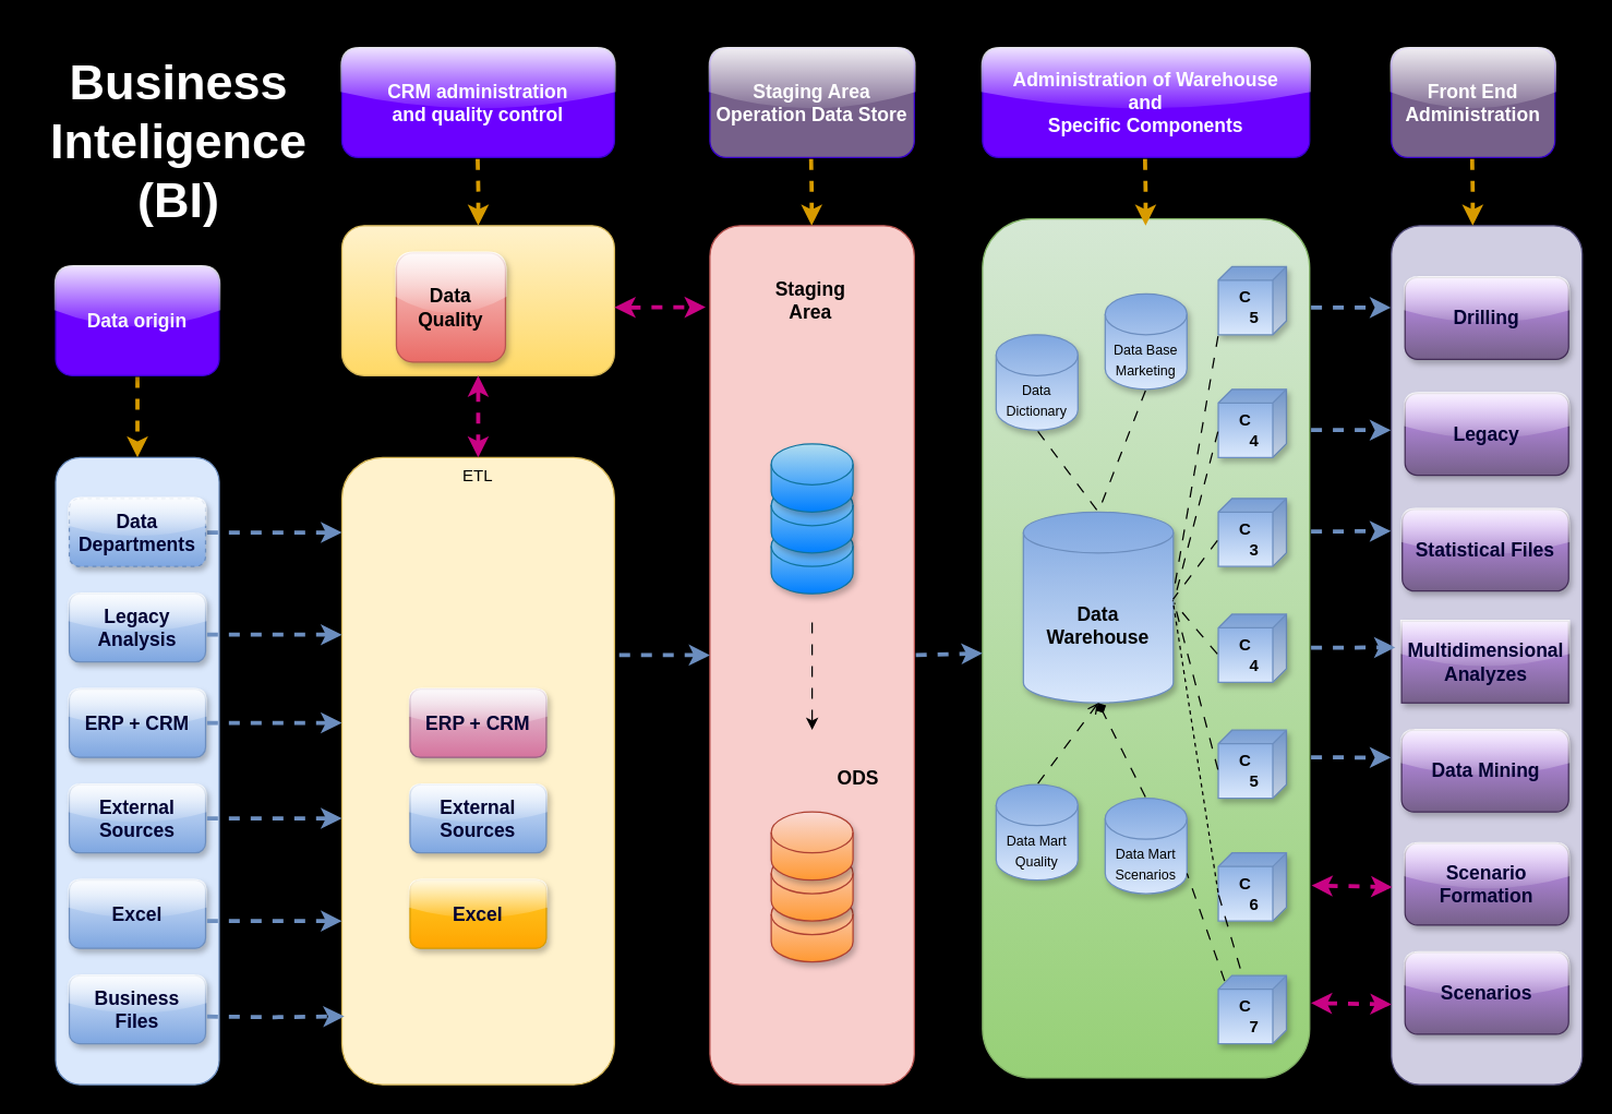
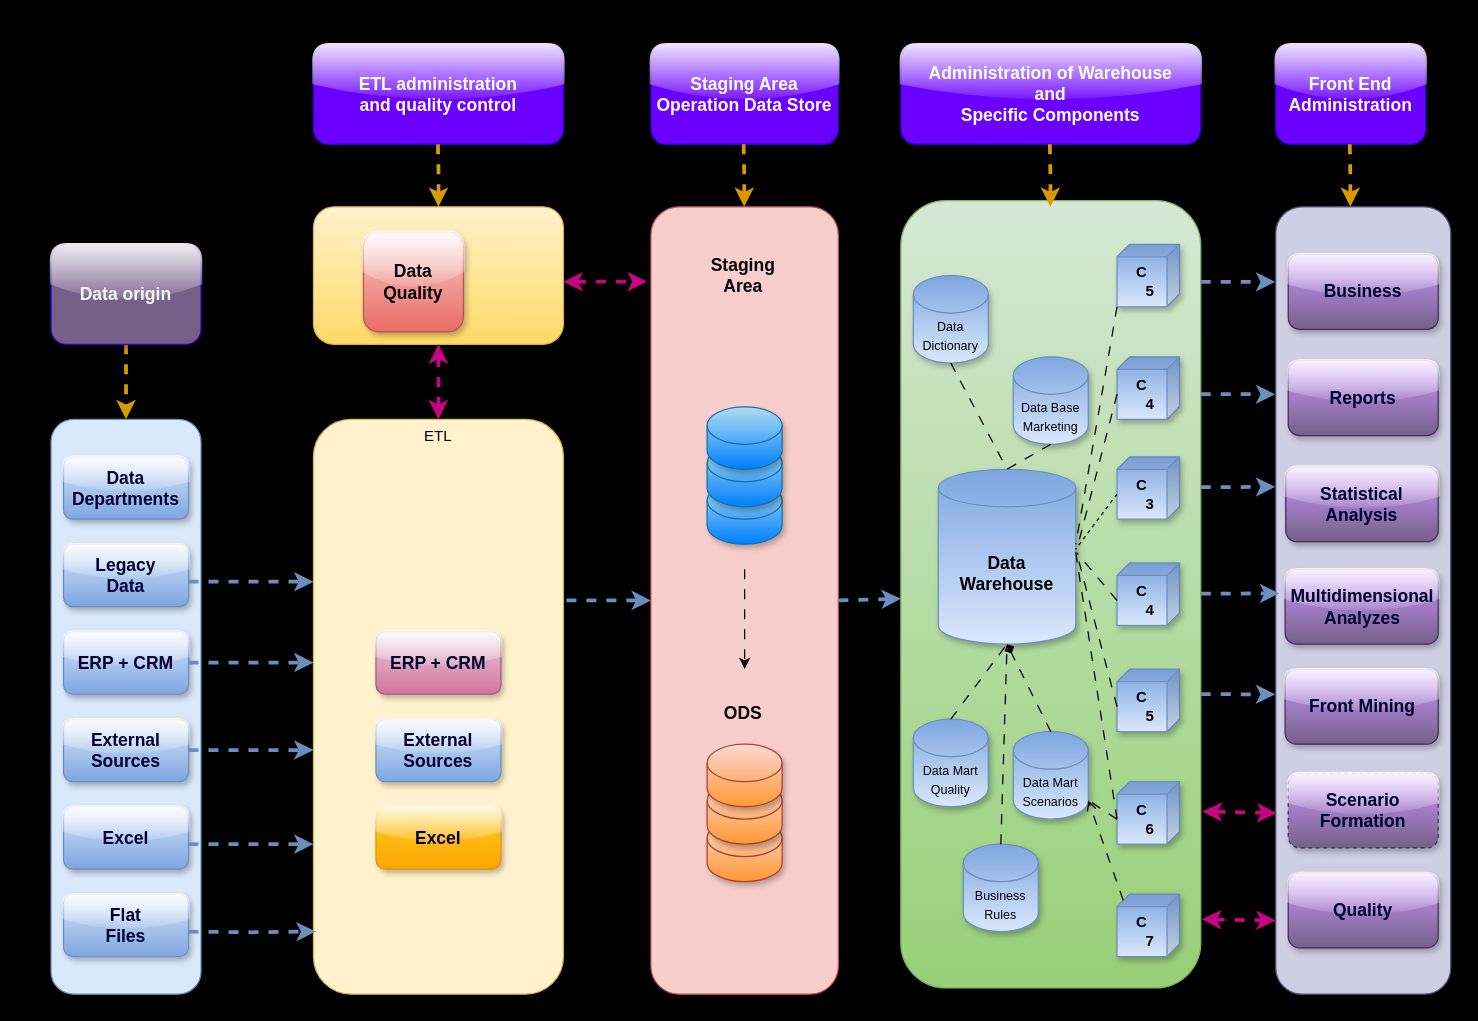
- <mxCell id="19" value="&lt;font style=&quot;font-size: 14px;&quot;&gt;&lt;b&gt;CRM administration &lt;br&gt;and quality control&lt;/b&gt;&lt;/font&gt;" style="rounded=1;whiteSpace=wrap;html=1;fillColor=#6a00ff;strokeColor=#3700CC;glass=1;shadow=1;fillStyle=solid;gradientDirection=south;fontColor=#ffffff;" parent="1" vertex="1"><mxGeometry x="250" y="35" width="200" height="80" as="geometry" /></mxCell>
+ <mxCell id="19" value="&lt;font style=&quot;font-size: 14px;&quot;&gt;&lt;b&gt;ETL administration &lt;br&gt;and quality control&lt;/b&gt;&lt;/font&gt;" style="rounded=1;whiteSpace=wrap;html=1;fillColor=#6a00ff;strokeColor=#3700CC;glass=1;shadow=1;fillStyle=solid;gradientDirection=south;fontColor=#ffffff;" parent="1" vertex="1"><mxGeometry x="250" y="35" width="200" height="80" as="geometry" /></mxCell>
- <mxCell id="9" value="&lt;b&gt;&lt;font style=&quot;font-size: 14px;&quot;&gt;Staging Area&lt;br&gt;&lt;/font&gt;&lt;font style=&quot;font-size: 14px;&quot;&gt;Operation Data Store&lt;/font&gt;&lt;/b&gt;" style="rounded=1;whiteSpace=wrap;html=1;fillColor=#76608a;strokeColor=#3700CC;glass=1;shadow=1;fillStyle=solid;gradientDirection=south;fontColor=#ffffff;" parent="1" vertex="1"><mxGeometry x="520" y="35" width="150" height="80" as="geometry" /></mxCell>
+ <mxCell id="9" value="&lt;b&gt;&lt;font style=&quot;font-size: 14px;&quot;&gt;Staging Area&lt;br&gt;&lt;/font&gt;&lt;font style=&quot;font-size: 14px;&quot;&gt;Operation Data Store&lt;/font&gt;&lt;/b&gt;" style="rounded=1;whiteSpace=wrap;html=1;fillColor=#6a00ff;strokeColor=#3700CC;glass=1;shadow=1;fillStyle=solid;gradientDirection=south;fontColor=#ffffff;" parent="1" vertex="1"><mxGeometry x="520" y="35" width="150" height="80" as="geometry" /></mxCell>
- <mxCell id="11" value="&lt;b&gt;&lt;font style=&quot;font-size: 14px;&quot;&gt;Front End&lt;br&gt;Administration&lt;/font&gt;&lt;/b&gt;" style="rounded=1;whiteSpace=wrap;html=1;fillColor=#76608a;strokeColor=#3700CC;glass=1;shadow=1;fillStyle=solid;gradientDirection=south;fontColor=#ffffff;" parent="1" vertex="1"><mxGeometry x="1020" y="35" width="120" height="80" as="geometry" /></mxCell>
+ <mxCell id="11" value="&lt;b&gt;&lt;font style=&quot;font-size: 14px;&quot;&gt;Front End&lt;br&gt;Administration&lt;/font&gt;&lt;/b&gt;" style="rounded=1;whiteSpace=wrap;html=1;fillColor=#6a00ff;strokeColor=#3700CC;glass=1;shadow=1;fillStyle=solid;gradientDirection=south;fontColor=#ffffff;" parent="1" vertex="1"><mxGeometry x="1020" y="35" width="120" height="80" as="geometry" /></mxCell>
- <mxCell id="87" value="&lt;div style=&quot;&quot;&gt;&lt;font color=&quot;#ffffff&quot;&gt;&lt;span style=&quot;background-color: initial; font-size: 36px;&quot;&gt;Business&lt;/span&gt;&lt;br&gt;&lt;/font&gt;&lt;/div&gt;&lt;font color=&quot;#ffffff&quot; style=&quot;font-size: 36px;&quot;&gt;&lt;div style=&quot;&quot;&gt;&lt;span style=&quot;background-color: initial;&quot;&gt;Inteligence&lt;/span&gt;&lt;/div&gt;&lt;div style=&quot;&quot;&gt;&lt;span style=&quot;background-color: initial;&quot;&gt;(BI)&lt;/span&gt;&lt;/div&gt;&lt;/font&gt;" style="text;html=1;fontSize=24;fontStyle=1;verticalAlign=middle;align=center;glass=0;shadow=1;fillColor=none;strokeColor=none;" parent="1" vertex="1"><mxGeometry x="20" y="20" width="220" height="165" as="geometry" /></mxCell>
- <mxCell id="79" value="&lt;font color=&quot;#000033&quot;&gt;&lt;span style=&quot;font-size: 14px;&quot;&gt;&lt;b&gt;Drilling&lt;/b&gt;&lt;/span&gt;&lt;/font&gt;" style="rounded=1;whiteSpace=wrap;html=1;fillColor=#76608a;strokeColor=#432D57;glass=1;gradientDirection=north;shadow=1;fontColor=#ffffff;gradientColor=#CC99FF;" parent="1" vertex="1"><mxGeometry x="1030" y="203" width="120" height="60" as="geometry" /></mxCell>
+ <mxCell id="79" value="&lt;font color=&quot;#000033&quot;&gt;&lt;span style=&quot;font-size: 14px;&quot;&gt;&lt;b&gt;Business&lt;/b&gt;&lt;/span&gt;&lt;/font&gt;" style="rounded=1;whiteSpace=wrap;html=1;fillColor=#76608a;strokeColor=#432D57;glass=1;gradientDirection=north;shadow=1;fontColor=#ffffff;gradientColor=#CC99FF;" parent="1" vertex="1"><mxGeometry x="1030" y="203" width="120" height="60" as="geometry" /></mxCell>
- <mxCell id="3" value="&lt;b&gt;&lt;font color=&quot;#f7f7fc&quot; style=&quot;font-size: 14px;&quot;&gt;Data origin&lt;/font&gt;&lt;/b&gt;" style="rounded=1;whiteSpace=wrap;html=1;fillColor=#6a00ff;strokeColor=#3700CC;glass=1;shadow=1;fillStyle=solid;gradientDirection=south;fontColor=#ffffff;" parent="1" vertex="1"><mxGeometry x="40" y="195" width="120" height="80" as="geometry" /></mxCell>
+ <mxCell id="3" value="&lt;b&gt;&lt;font color=&quot;#f7f7fc&quot; style=&quot;font-size: 14px;&quot;&gt;Data origin&lt;/font&gt;&lt;/b&gt;" style="rounded=1;whiteSpace=wrap;html=1;fillColor=#76608a;strokeColor=#3700CC;glass=1;shadow=1;fillStyle=solid;gradientDirection=south;fontColor=#ffffff;" parent="1" vertex="1"><mxGeometry x="40" y="195" width="120" height="80" as="geometry" /></mxCell>
- <mxCell id="56" value="&lt;font style=&quot;font-size: 10px;&quot;&gt;Data Base Marketing&lt;/font&gt;" style="shape=cylinder3;whiteSpace=wrap;html=1;boundedLbl=1;backgroundOutline=1;size=15;shadow=1;gradientDirection=north;perimeterSpacing=0;fillColor=#dae8fc;strokeColor=#6c8ebf;gradientColor=#7ea6e0;" parent="1" vertex="1"><mxGeometry x="810" y="215" width="60" height="70" as="geometry" /></mxCell>
+ <mxCell id="56" value="&lt;font style=&quot;font-size: 10px;&quot;&gt;Data Base Marketing&lt;/font&gt;" style="shape=cylinder3;whiteSpace=wrap;html=1;boundedLbl=1;backgroundOutline=1;size=15;shadow=1;gradientDirection=north;perimeterSpacing=0;fillColor=#dae8fc;strokeColor=#6c8ebf;gradientColor=#7ea6e0;" parent="1" vertex="1"><mxGeometry x="810" y="285" width="60" height="70" as="geometry" /></mxCell>
- <mxCell id="48" value="&lt;font style=&quot;font-size: 10px;&quot;&gt;Data&lt;br&gt;Dictionary&lt;/font&gt;" style="shape=cylinder3;whiteSpace=wrap;html=1;boundedLbl=1;backgroundOutline=1;size=15;shadow=1;gradientDirection=north;perimeterSpacing=0;fillColor=#dae8fc;strokeColor=#6c8ebf;gradientColor=#7ea6e0;" parent="1" vertex="1"><mxGeometry x="730" y="245" width="60" height="70" as="geometry" /></mxCell>
+ <mxCell id="48" value="&lt;font style=&quot;font-size: 10px;&quot;&gt;Data&lt;br&gt;Dictionary&lt;/font&gt;" style="shape=cylinder3;whiteSpace=wrap;html=1;boundedLbl=1;backgroundOutline=1;size=15;shadow=1;gradientDirection=north;perimeterSpacing=0;fillColor=#dae8fc;strokeColor=#6c8ebf;gradientColor=#7ea6e0;" parent="1" vertex="1"><mxGeometry x="730" y="220" width="60" height="70" as="geometry" /></mxCell>
- <mxCell id="80" value="&lt;b&gt;&lt;font color=&quot;#000033&quot; style=&quot;font-size: 14px;&quot;&gt;Legacy&lt;/font&gt;&lt;/b&gt;" style="rounded=1;whiteSpace=wrap;html=1;fillColor=#76608a;strokeColor=#432D57;glass=1;gradientDirection=north;shadow=1;fontColor=#ffffff;gradientColor=#CC99FF;" parent="1" vertex="1"><mxGeometry x="1030" y="288" width="120" height="60" as="geometry" /></mxCell>
+ <mxCell id="80" value="&lt;b&gt;&lt;font color=&quot;#000033&quot; style=&quot;font-size: 14px;&quot;&gt;Reports&lt;/font&gt;&lt;/b&gt;" style="rounded=1;whiteSpace=wrap;html=1;fillColor=#76608a;strokeColor=#432D57;glass=1;gradientDirection=north;shadow=1;fontColor=#ffffff;gradientColor=#CC99FF;" parent="1" vertex="1"><mxGeometry x="1030" y="288" width="120" height="60" as="geometry" /></mxCell>
- <mxCell id="13" value="&lt;b&gt;&lt;font color=&quot;#000033&quot; style=&quot;font-size: 14px;&quot;&gt;Data Departments&lt;/font&gt;&lt;/b&gt;" style="rounded=1;whiteSpace=wrap;html=1;fillColor=#dae8fc;strokeColor=#6c8ebf;glass=1;shadow=1;gradientColor=#7ea6e0;gradientDirection=south;dashed=1;" parent="1" vertex="1"><mxGeometry x="50" y="365" width="100" height="50" as="geometry" /></mxCell>
+ <mxCell id="13" value="&lt;b&gt;&lt;font color=&quot;#000033&quot; style=&quot;font-size: 14px;&quot;&gt;Data Departments&lt;/font&gt;&lt;/b&gt;" style="rounded=1;whiteSpace=wrap;html=1;fillColor=#dae8fc;strokeColor=#6c8ebf;glass=1;shadow=1;gradientColor=#7ea6e0;gradientDirection=south;" parent="1" vertex="1"><mxGeometry x="50" y="365" width="100" height="50" as="geometry" /></mxCell>
- <mxCell id="12" value="" style="edgeStyle=orthogonalEdgeStyle;rounded=0;orthogonalLoop=1;jettySize=auto;html=1;fillColor=#dae8fc;strokeColor=#6c8ebf;flowAnimation=1;strokeWidth=3;gradientColor=#7ea6e0;" parent="1" source="13" target="5" edge="1"><mxGeometry relative="1" as="geometry"><Array as="points"><mxPoint x="210" y="390" /><mxPoint x="210" y="390" /></Array></mxGeometry></mxCell>
- <mxCell id="81" value="&lt;b&gt;&lt;font color=&quot;#000033&quot; style=&quot;font-size: 14px;&quot;&gt;Statistical Files&lt;/font&gt;&lt;/b&gt;" style="rounded=1;whiteSpace=wrap;html=1;fillColor=#76608a;strokeColor=#432D57;glass=1;gradientDirection=north;shadow=1;fontColor=#ffffff;gradientColor=#CC99FF;" parent="1" vertex="1"><mxGeometry x="1028" y="373" width="122" height="60" as="geometry" /></mxCell>
+ <mxCell id="81" value="&lt;b&gt;&lt;font color=&quot;#000033&quot; style=&quot;font-size: 14px;&quot;&gt;Statistical Analysis&lt;/font&gt;&lt;/b&gt;" style="rounded=1;whiteSpace=wrap;html=1;fillColor=#76608a;strokeColor=#432D57;glass=1;gradientDirection=north;shadow=1;fontColor=#ffffff;gradientColor=#CC99FF;" parent="1" vertex="1"><mxGeometry x="1028" y="373" width="122" height="60" as="geometry" /></mxCell>
- <mxCell id="68" value="" style="endArrow=none;html=1;rounded=0;entryX=0.998;entryY=0.458;entryDx=0;entryDy=0;entryPerimeter=0;flowAnimation=1;strokeWidth=1;exitX=0;exitY=0;exitDx=50;exitDy=30;exitPerimeter=0;shadow=0;" parent="1" source="51" target="42" edge="1"><mxGeometry width="50" height="50" relative="1" as="geometry"><mxPoint x="910" y="490" as="sourcePoint" /><mxPoint x="871" y="452" as="targetPoint" /></mxGeometry></mxCell>
+ <mxCell id="68" value="" style="endArrow=none;html=1;rounded=0;entryX=0.998;entryY=0.458;entryDx=0;entryDy=0;entryPerimeter=0;flowAnimation=1;strokeWidth=1;exitX=0;exitY=0;exitDx=50;exitDy=30;exitPerimeter=0;shadow=0;dashed=1;" parent="1" source="51" target="42" edge="1"><mxGeometry width="50" height="50" relative="1" as="geometry"><mxPoint x="910" y="490" as="sourcePoint" /><mxPoint x="871" y="452" as="targetPoint" /></mxGeometry></mxCell>
- <mxCell id="14" value="&lt;b&gt;&lt;font color=&quot;#000033&quot; style=&quot;font-size: 14px;&quot;&gt;Legacy &lt;br&gt;Analysis&lt;/font&gt;&lt;/b&gt;" style="rounded=1;whiteSpace=wrap;html=1;fillColor=#dae8fc;strokeColor=#6c8ebf;glass=1;shadow=1;gradientColor=#7ea6e0;gradientDirection=south;" parent="1" vertex="1"><mxGeometry x="50" y="435" width="100" height="50" as="geometry" /></mxCell>
+ <mxCell id="14" value="&lt;b&gt;&lt;font color=&quot;#000033&quot; style=&quot;font-size: 14px;&quot;&gt;Legacy &lt;br&gt;Data&lt;/font&gt;&lt;/b&gt;" style="rounded=1;whiteSpace=wrap;html=1;fillColor=#dae8fc;strokeColor=#6c8ebf;glass=1;shadow=1;gradientColor=#7ea6e0;gradientDirection=south;" parent="1" vertex="1"><mxGeometry x="50" y="435" width="100" height="50" as="geometry" /></mxCell>
- <mxCell id="82" value="&lt;b&gt;&lt;font color=&quot;#000033&quot; style=&quot;font-size: 14px;&quot;&gt;Multidimensional&lt;br&gt;Analyzes&lt;br&gt;&lt;/font&gt;&lt;/b&gt;" style="whiteSpace=wrap;html=1;fillColor=#76608a;strokeColor=#432D57;glass=1;gradientDirection=north;shadow=1;fontColor=#ffffff;gradientColor=#CC99FF;rounded=0;" parent="1" vertex="1"><mxGeometry x="1027.5" y="455" width="122.5" height="60" as="geometry" /></mxCell>
+ <mxCell id="82" value="&lt;b&gt;&lt;font color=&quot;#000033&quot; style=&quot;font-size: 14px;&quot;&gt;Multidimensional&lt;br&gt;Analyzes&lt;br&gt;&lt;/font&gt;&lt;/b&gt;" style="rounded=1;whiteSpace=wrap;html=1;fillColor=#76608a;strokeColor=#432D57;glass=1;gradientDirection=north;shadow=1;fontColor=#ffffff;gradientColor=#CC99FF;" parent="1" vertex="1"><mxGeometry x="1027.5" y="455" width="122.5" height="60" as="geometry" /></mxCell>
- <mxCell id="60" value="" style="endArrow=open;html=1;rounded=0;entryX=0.5;entryY=1;entryDx=0;entryDy=0;entryPerimeter=0;flowAnimation=1;strokeWidth=1;exitX=0.5;exitY=0;exitDx=0;exitDy=0;exitPerimeter=0;shadow=0;" parent="1" source="57" target="42" edge="1"><mxGeometry width="50" height="50" relative="1" as="geometry"><mxPoint x="770" y="575" as="sourcePoint" /><mxPoint x="775" y="415" as="targetPoint" /></mxGeometry></mxCell>
+ <mxCell id="60" value="" style="endArrow=none;html=1;rounded=0;entryX=0.5;entryY=1;entryDx=0;entryDy=0;entryPerimeter=0;flowAnimation=1;strokeWidth=1;exitX=0.5;exitY=0;exitDx=0;exitDy=0;exitPerimeter=0;shadow=0;" parent="1" source="57" target="42" edge="1"><mxGeometry width="50" height="50" relative="1" as="geometry"><mxPoint x="770" y="575" as="sourcePoint" /><mxPoint x="775" y="415" as="targetPoint" /></mxGeometry></mxCell>
- <mxCell id="63" value="" style="endArrow=none;html=1;rounded=0;flowAnimation=1;strokeWidth=1;exitX=0;exitY=0;exitDx=50;exitDy=30;exitPerimeter=0;entryX=0.997;entryY=0.464;entryDx=0;entryDy=0;entryPerimeter=0;shadow=0;dashed=1;" parent="1" source="54" target="42" edge="1"><mxGeometry width="50" height="50" relative="1" as="geometry"><mxPoint x="800" y="615" as="sourcePoint" /><mxPoint x="810" y="515" as="targetPoint" /></mxGeometry></mxCell>
+ <mxCell id="63" value="" style="endArrow=none;html=1;rounded=0;flowAnimation=1;strokeWidth=1;exitX=0;exitY=0;exitDx=50;exitDy=30;exitPerimeter=0;entryX=0.997;entryY=0.464;entryDx=0;entryDy=0;entryPerimeter=0;shadow=0;" parent="1" source="54" target="42" edge="1"><mxGeometry width="50" height="50" relative="1" as="geometry"><mxPoint x="800" y="615" as="sourcePoint" /><mxPoint x="810" y="515" as="targetPoint" /></mxGeometry></mxCell>
+ <mxCell id="66" value="" style="endArrow=none;html=1;rounded=0;flowAnimation=1;strokeWidth=1;exitX=0.5;exitY=0;exitDx=0;exitDy=0;exitPerimeter=0;entryX=0.5;entryY=1;entryDx=0;entryDy=0;entryPerimeter=0;shadow=0;" parent="1" source="58" target="42" edge="1"><mxGeometry width="50" height="50" relative="1" as="geometry"><mxPoint x="810" y="680" as="sourcePoint" /><mxPoint x="800" y="515" as="targetPoint" /></mxGeometry></mxCell>
- <mxCell id="83" value="&lt;b&gt;&lt;font color=&quot;#000033&quot; style=&quot;font-size: 14px;&quot;&gt;Data Mining&lt;/font&gt;&lt;/b&gt;" style="rounded=1;whiteSpace=wrap;html=1;fillColor=#76608a;strokeColor=#432D57;glass=1;gradientDirection=north;shadow=1;fontColor=#ffffff;gradientColor=#CC99FF;" parent="1" vertex="1"><mxGeometry x="1027.5" y="535" width="122.5" height="60" as="geometry" /></mxCell>
+ <mxCell id="83" value="&lt;b&gt;&lt;font color=&quot;#000033&quot; style=&quot;font-size: 14px;&quot;&gt;Front Mining&lt;/font&gt;&lt;/b&gt;" style="rounded=1;whiteSpace=wrap;html=1;fillColor=#76608a;strokeColor=#432D57;glass=1;gradientDirection=north;shadow=1;fontColor=#ffffff;gradientColor=#CC99FF;" parent="1" vertex="1"><mxGeometry x="1027.5" y="535" width="122.5" height="60" as="geometry" /></mxCell>
- <mxCell id="45" value="&lt;span style=&quot;border-color: var(--border-color);&quot;&gt;&lt;font style=&quot;border-color: var(--border-color); font-size: 14px;&quot;&gt;&lt;b&gt;ODS&lt;/b&gt;&lt;/font&gt;&lt;/span&gt;" style="text;html=1;strokeColor=none;fillColor=none;align=center;verticalAlign=middle;whiteSpace=wrap;rounded=0;shadow=1;" parent="1" vertex="1"><mxGeometry x="599" y="555" width="60" height="30" as="geometry" /></mxCell>
+ <mxCell id="45" value="&lt;span style=&quot;border-color: var(--border-color);&quot;&gt;&lt;font style=&quot;border-color: var(--border-color); font-size: 14px;&quot;&gt;&lt;b&gt;ODS&lt;/b&gt;&lt;/font&gt;&lt;/span&gt;" style="text;html=1;strokeColor=none;fillColor=none;align=center;verticalAlign=middle;whiteSpace=wrap;rounded=0;shadow=1;" parent="1" vertex="1"><mxGeometry x="564" y="555" width="60" height="30" as="geometry" /></mxCell>
- <mxCell id="84" value="&lt;b&gt;&lt;font color=&quot;#000033&quot; style=&quot;font-size: 14px;&quot;&gt;Scenario Formation&lt;/font&gt;&lt;/b&gt;" style="rounded=1;whiteSpace=wrap;html=1;fillColor=#76608a;strokeColor=#432D57;glass=1;gradientDirection=north;shadow=1;fontColor=#ffffff;gradientColor=#CC99FF;" parent="1" vertex="1"><mxGeometry x="1030" y="618" width="120" height="60" as="geometry" /></mxCell>
+ <mxCell id="84" value="&lt;b&gt;&lt;font color=&quot;#000033&quot; style=&quot;font-size: 14px;&quot;&gt;Scenario Formation&lt;/font&gt;&lt;/b&gt;" style="rounded=1;whiteSpace=wrap;html=1;fillColor=#76608a;strokeColor=#432D57;glass=1;gradientDirection=north;shadow=1;fontColor=#ffffff;gradientColor=#CC99FF;dashed=1;" parent="1" vertex="1"><mxGeometry x="1030" y="618" width="120" height="60" as="geometry" /></mxCell>
- <mxCell id="67" value="" style="endArrow=none;html=1;rounded=0;flowAnimation=1;strokeWidth=1;exitX=0;exitY=0;exitDx=45;exitDy=5;exitPerimeter=0;entryX=1;entryY=1;entryDx=0;entryDy=-15;entryPerimeter=0;shadow=0;" parent="1" source="55" target="59" edge="1"><mxGeometry width="50" height="50" relative="1" as="geometry"><mxPoint x="910" y="665" as="sourcePoint" /><mxPoint x="880" y="648" as="targetPoint" /></mxGeometry></mxCell>
+ <mxCell id="67" value="" style="endArrow=open;html=1;rounded=0;flowAnimation=1;strokeWidth=1;exitX=0;exitY=0;exitDx=45;exitDy=5;exitPerimeter=0;entryX=1;entryY=1;entryDx=0;entryDy=-15;entryPerimeter=0;shadow=0;" parent="1" source="55" target="59" edge="1"><mxGeometry width="50" height="50" relative="1" as="geometry"><mxPoint x="910" y="665" as="sourcePoint" /><mxPoint x="880" y="648" as="targetPoint" /></mxGeometry></mxCell>
- <mxCell id="62" value="" style="endArrow=none;html=1;rounded=0;flowAnimation=1;strokeWidth=1;exitX=0;exitY=0;exitDx=50;exitDy=30;exitPerimeter=0;shadow=0;" parent="1" source="54" target="55" edge="1"><mxGeometry width="50" height="50" relative="1" as="geometry"><mxPoint x="790" y="605" as="sourcePoint" /><mxPoint x="835" y="545" as="targetPoint" /></mxGeometry></mxCell>
+ <mxCell id="62" value="" style="endArrow=none;html=1;rounded=0;flowAnimation=1;strokeWidth=1;exitX=0;exitY=0;exitDx=50;exitDy=30;exitPerimeter=0;shadow=0;" parent="1" source="54" target="59" edge="1"><mxGeometry width="50" height="50" relative="1" as="geometry"><mxPoint x="790" y="605" as="sourcePoint" /><mxPoint x="835" y="545" as="targetPoint" /></mxGeometry></mxCell>
+ <mxCell id="58" value="&lt;span style=&quot;font-size: 10px;&quot;&gt;Business Rules&lt;/span&gt;" style="shape=cylinder3;whiteSpace=wrap;html=1;boundedLbl=1;backgroundOutline=1;size=15;shadow=1;gradientDirection=north;perimeterSpacing=0;fillColor=#dae8fc;strokeColor=#6c8ebf;gradientColor=#7ea6e0;" parent="1" vertex="1"><mxGeometry x="770" y="675" width="60" height="70" as="geometry" /></mxCell>
- <mxCell id="85" value="&lt;b&gt;&lt;font color=&quot;#000033&quot; style=&quot;font-size: 14px;&quot;&gt;Scenarios&lt;/font&gt;&lt;/b&gt;" style="rounded=1;whiteSpace=wrap;html=1;fillColor=#76608a;strokeColor=#432D57;glass=1;gradientDirection=north;shadow=1;fontColor=#ffffff;gradientColor=#CC99FF;" parent="1" vertex="1"><mxGeometry x="1030" y="698" width="120" height="60" as="geometry" /></mxCell>
+ <mxCell id="85" value="&lt;b&gt;&lt;font color=&quot;#000033&quot; style=&quot;font-size: 14px;&quot;&gt;Quality&lt;/font&gt;&lt;/b&gt;" style="rounded=1;whiteSpace=wrap;html=1;fillColor=#76608a;strokeColor=#432D57;glass=1;gradientDirection=north;shadow=1;fontColor=#ffffff;gradientColor=#CC99FF;" parent="1" vertex="1"><mxGeometry x="1030" y="698" width="120" height="60" as="geometry" /></mxCell>
- <mxCell id="18" value="&lt;b&gt;&lt;font color=&quot;#000033&quot; style=&quot;font-size: 14px;&quot;&gt;Business&lt;br&gt;Files&lt;br&gt;&lt;/font&gt;&lt;/b&gt;" style="rounded=1;whiteSpace=wrap;html=1;fillColor=#dae8fc;strokeColor=#6c8ebf;glass=1;shadow=1;gradientColor=#7ea6e0;gradientDirection=south;" parent="1" vertex="1"><mxGeometry x="50" y="715" width="100" height="50" as="geometry" /></mxCell>
+ <mxCell id="18" value="&lt;b&gt;&lt;font color=&quot;#000033&quot; style=&quot;font-size: 14px;&quot;&gt;Flat&lt;br&gt;Files&lt;br&gt;&lt;/font&gt;&lt;/b&gt;" style="rounded=1;whiteSpace=wrap;html=1;fillColor=#dae8fc;strokeColor=#6c8ebf;glass=1;shadow=1;gradientColor=#7ea6e0;gradientDirection=south;" parent="1" vertex="1"><mxGeometry x="50" y="715" width="100" height="50" as="geometry" /></mxCell>
